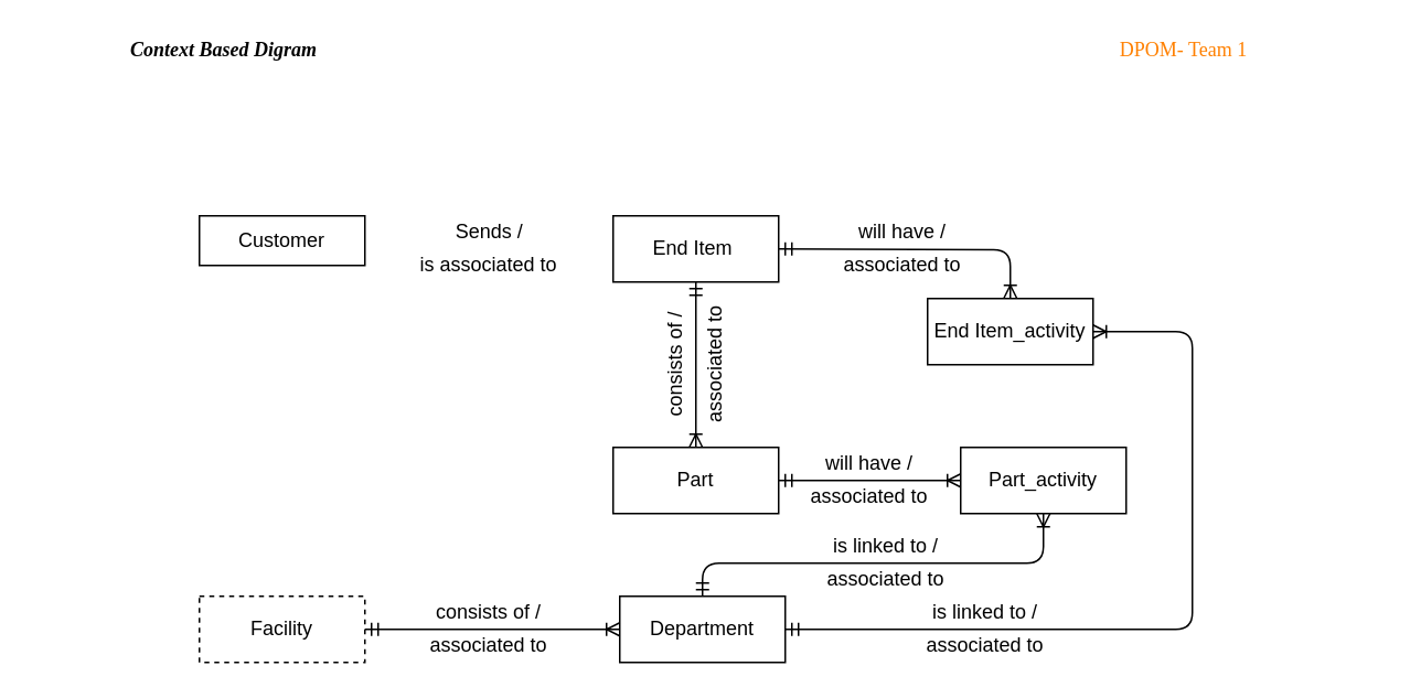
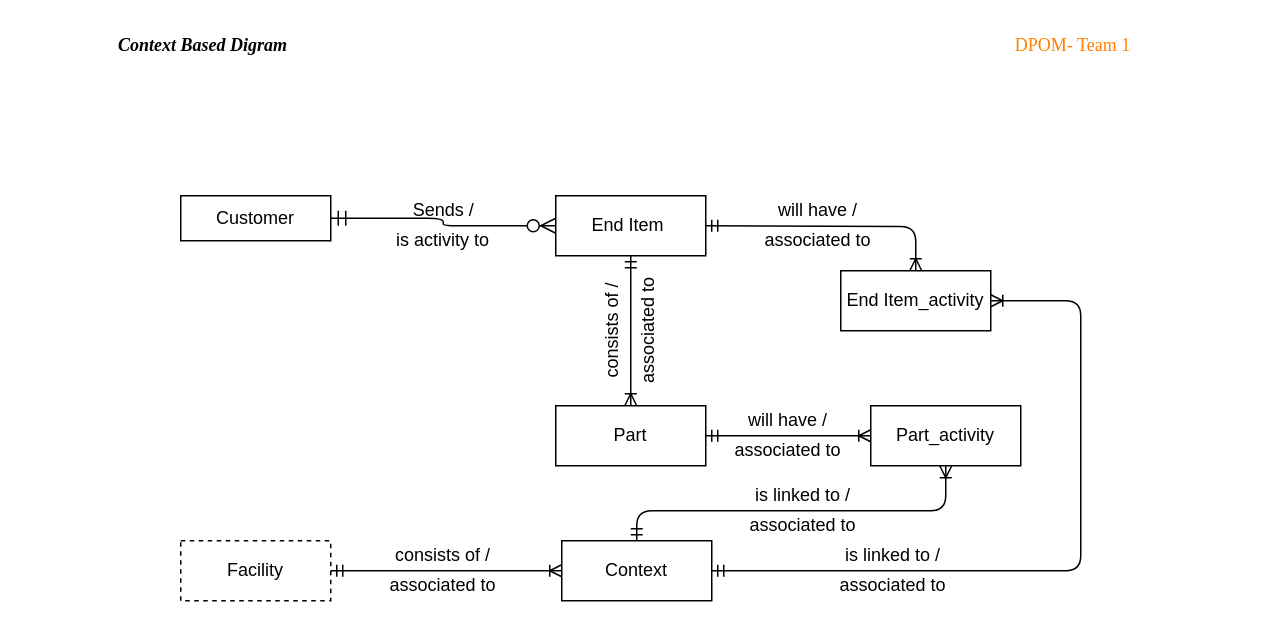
+ <mxCell id="2" value="" style="edgeStyle=orthogonalEdgeStyle;endArrow=ERzeroToMany;startArrow=ERmandOne;shadow=0;strokeWidth=1;endSize=8;startSize=8;entryX=0;entryY=0.5;entryDx=0;entryDy=0;exitX=1;exitY=0.5;exitDx=0;exitDy=0;" parent="1" source="3" target="4" edge="1"><mxGeometry width="100" height="100" relative="1" as="geometry"><mxPoint x="280" y="149" as="sourcePoint" /><mxPoint x="410" y="159" as="targetPoint" /></mxGeometry></mxCell>
- <mxCell id="14" value="is associated to" style="text;html=1;strokeColor=none;fillColor=none;align=center;verticalAlign=middle;whiteSpace=wrap;rounded=0;" vertex="1" parent="1"><mxGeometry x="250" y="150" width="90" height="20" as="geometry" /></mxCell>
+ <mxCell id="14" value="is activity to" style="text;html=1;strokeColor=none;fillColor=none;align=center;verticalAlign=middle;whiteSpace=wrap;rounded=0;" vertex="1" parent="1"><mxGeometry x="250" y="150" width="90" height="20" as="geometry" /></mxCell>
- <mxCell id="6" value="Department" style="whiteSpace=wrap;html=1;align=center;" vertex="1" parent="1"><mxGeometry x="374" y="360" width="100" height="40" as="geometry" /></mxCell>
+ <mxCell id="6" value="Context" style="whiteSpace=wrap;html=1;align=center;" vertex="1" parent="1"><mxGeometry x="374" y="360" width="100" height="40" as="geometry" /></mxCell>
